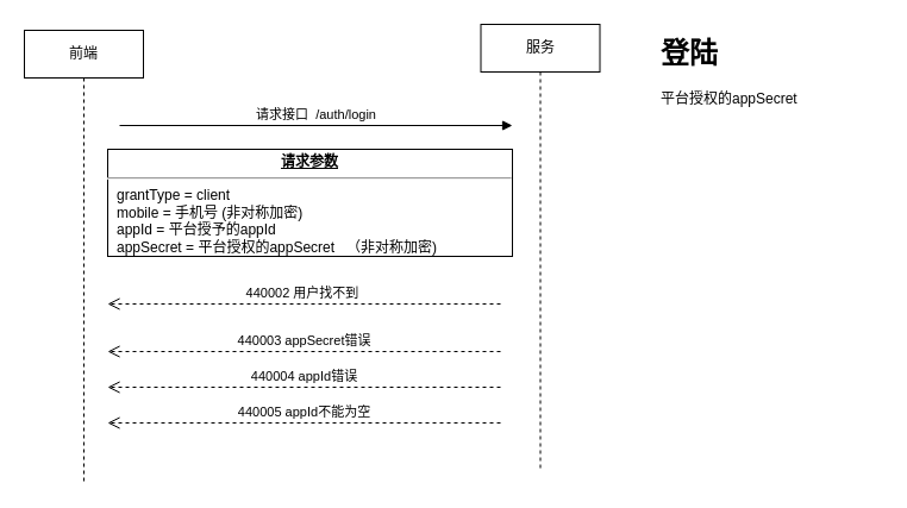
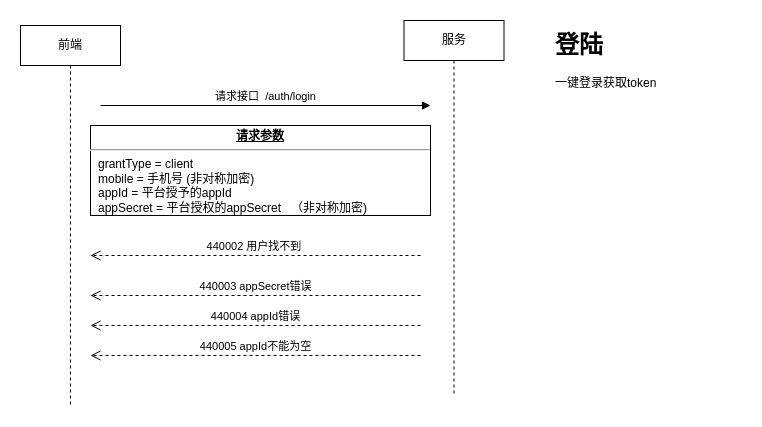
- <mxCell id="4" value="&lt;h1&gt;登陆&lt;/h1&gt;&lt;p&gt;平台授权的appSecret&lt;/p&gt;" style="text;html=1;strokeColor=none;fillColor=none;spacing=5;spacingTop=-20;whiteSpace=wrap;overflow=hidden;rounded=0;" vertex="1" parent="1"><mxGeometry x="550" y="25" width="190" height="120" as="geometry" /></mxCell>
+ <mxCell id="4" value="&lt;h1&gt;登陆&lt;/h1&gt;&lt;p&gt;一键登录获取token&lt;/p&gt;" style="text;html=1;strokeColor=none;fillColor=none;spacing=5;spacingTop=-20;whiteSpace=wrap;overflow=hidden;rounded=0;" vertex="1" parent="1"><mxGeometry x="550" y="25" width="190" height="120" as="geometry" /></mxCell>
